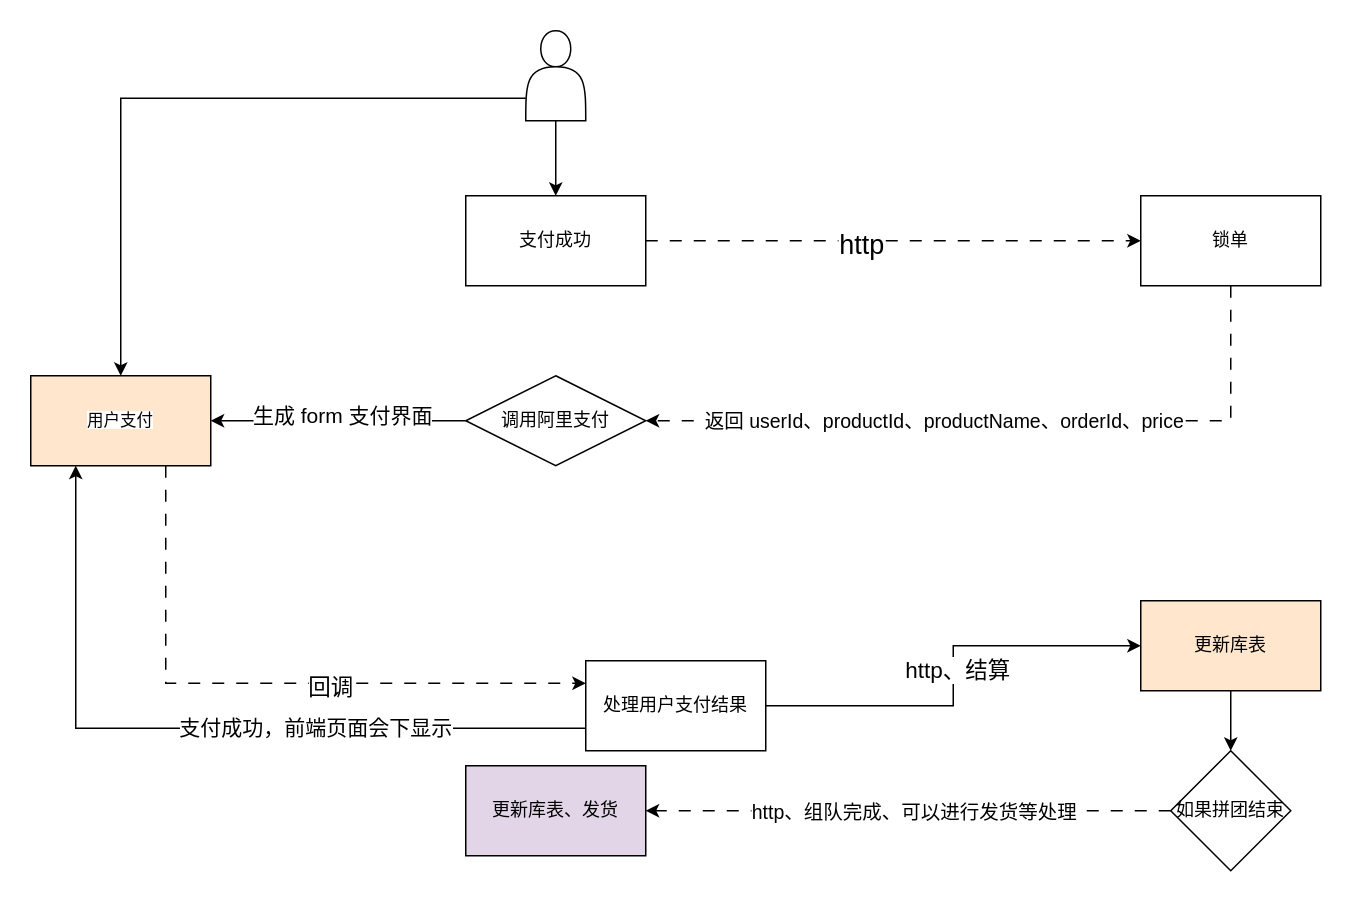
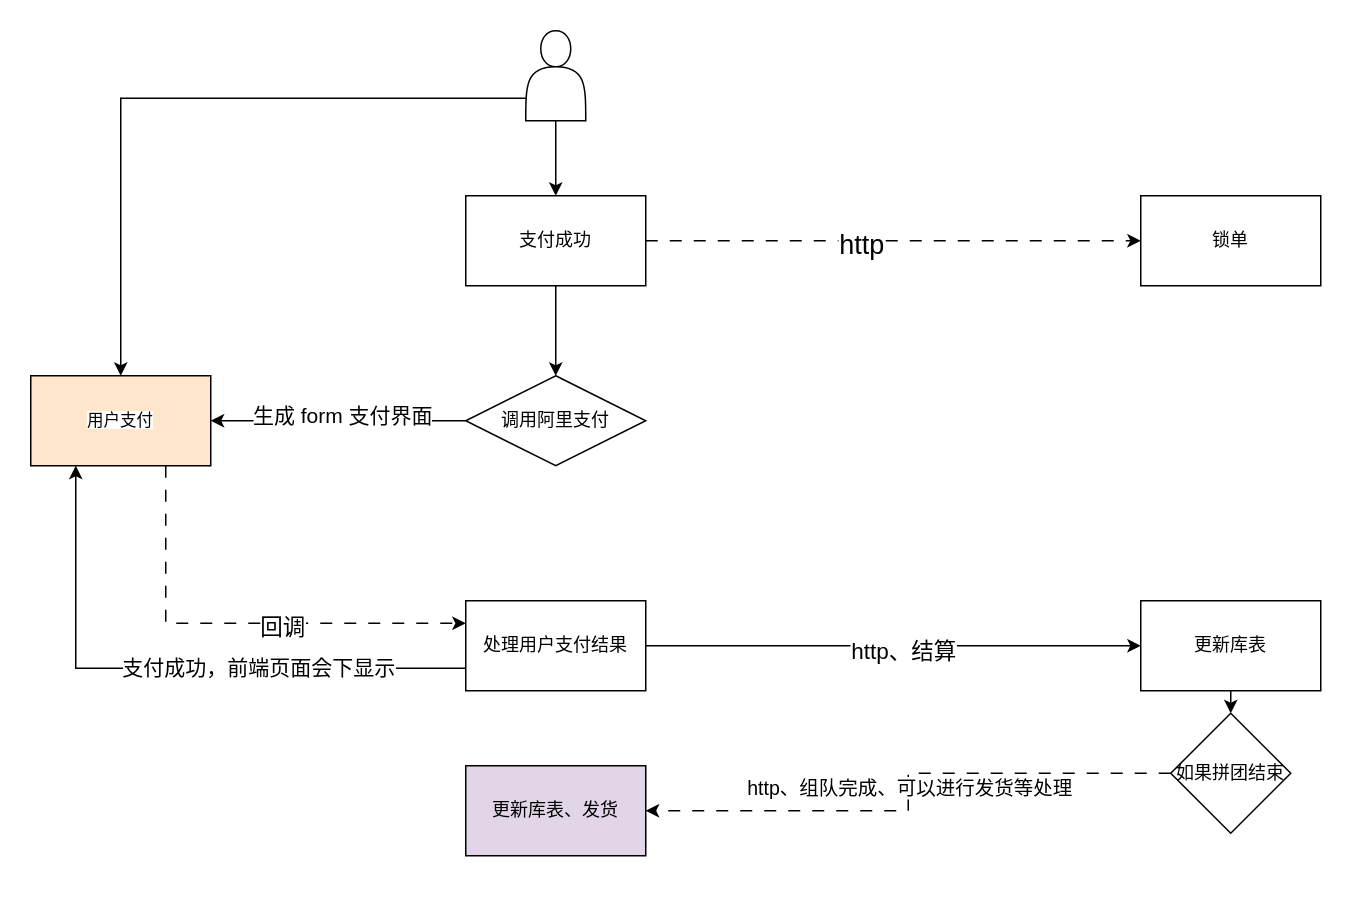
+ <mxCell id="4" style="edgeStyle=orthogonalEdgeStyle;rounded=0;orthogonalLoop=1;jettySize=auto;html=1;exitX=0.5;exitY=1;exitDx=0;exitDy=0;entryX=0.5;entryY=0;entryDx=0;entryDy=0;" edge="1" parent="1" source="5" target="11"><mxGeometry relative="1" as="geometry" /></mxCell>
- <mxCell id="6" style="edgeStyle=orthogonalEdgeStyle;rounded=0;orthogonalLoop=1;jettySize=auto;html=1;entryX=1;entryY=0.5;entryDx=0;entryDy=0;dashed=1;dashPattern=8 8;" edge="1" parent="1" source="8" target="11"><mxGeometry relative="1" as="geometry"><mxPoint x="820" y="280" as="targetPoint" /><Array as="points"><mxPoint x="820" y="280" /></Array></mxGeometry></mxCell>
- <mxCell id="7" value="&lt;font style=&quot;font-size: 13px;&quot;&gt;返回 userId、productId、productName、orderId、price&lt;/font&gt;" style="edgeLabel;html=1;align=center;verticalAlign=middle;resizable=0;points=[];" vertex="1" connectable="0" parent="6"><mxGeometry x="0.275" y="-1" relative="1" as="geometry"><mxPoint x="24" as="offset" /></mxGeometry></mxCell>
- <mxCell id="25" value="更新库表" style="rounded=0;whiteSpace=wrap;html=1;fillColor=#ffe6cc;" vertex="1" parent="1"><mxGeometry x="760" y="400" width="120" height="60" as="geometry" /></mxCell>
+ <mxCell id="25" value="更新库表" style="rounded=0;whiteSpace=wrap;html=1;" vertex="1" parent="1"><mxGeometry x="760" y="400" width="120" height="60" as="geometry" /></mxCell>
- <mxCell id="23" value="处理用户支付结果" style="rounded=0;whiteSpace=wrap;html=1;" vertex="1" parent="1"><mxGeometry x="390" y="440" width="120" height="60" as="geometry" /></mxCell>
+ <mxCell id="23" value="处理用户支付结果" style="rounded=0;whiteSpace=wrap;html=1;" vertex="1" parent="1"><mxGeometry x="310" y="400" width="120" height="60" as="geometry" /></mxCell>
- <mxCell id="28" value="如果拼团结束" style="rhombus;whiteSpace=wrap;html=1;" vertex="1" parent="1"><mxGeometry x="780" y="500" width="80" height="80" as="geometry" /></mxCell>
+ <mxCell id="28" value="如果拼团结束" style="rhombus;whiteSpace=wrap;html=1;" vertex="1" parent="1"><mxGeometry x="780" y="475" width="80" height="80" as="geometry" /></mxCell>
